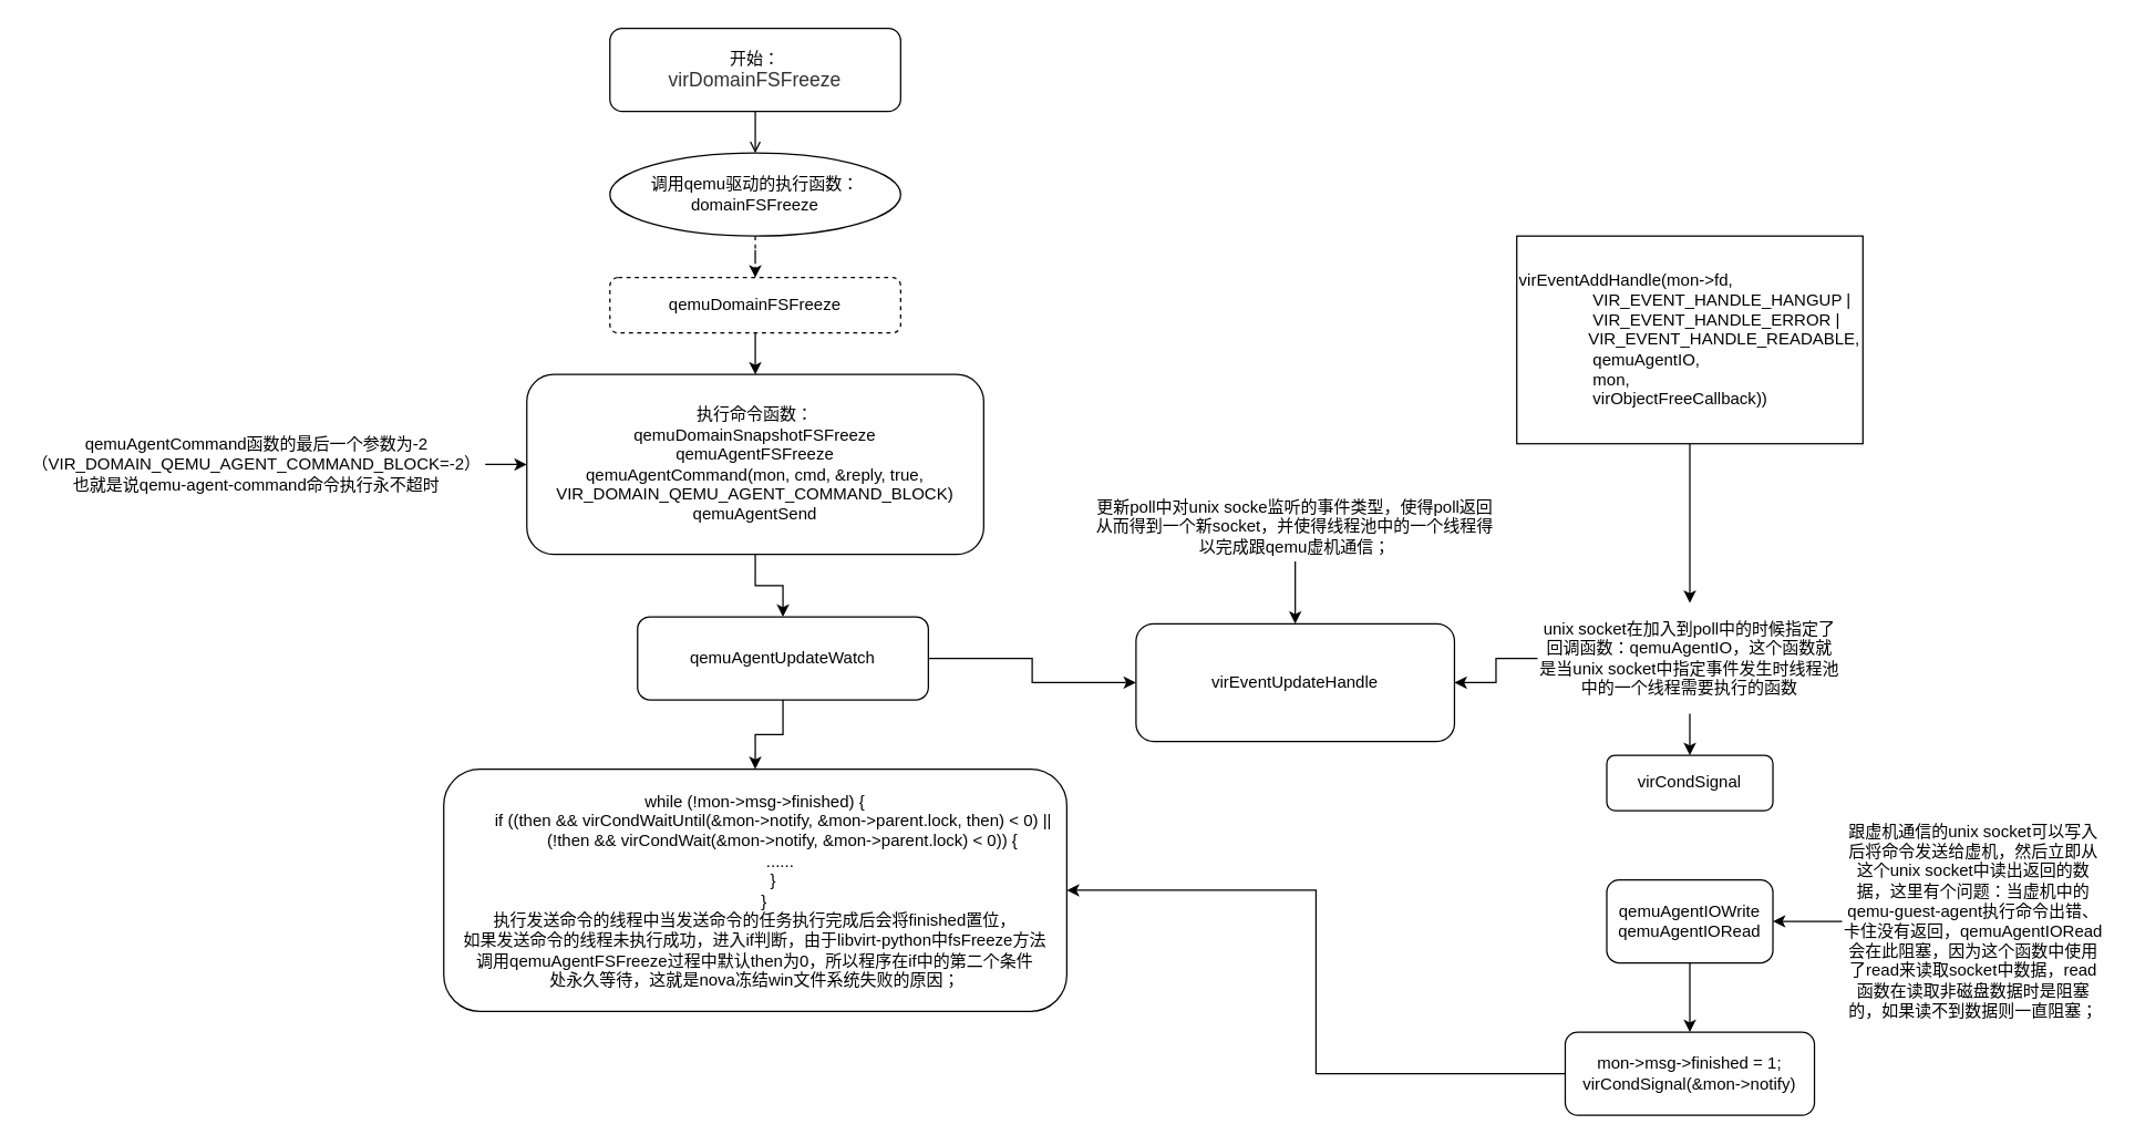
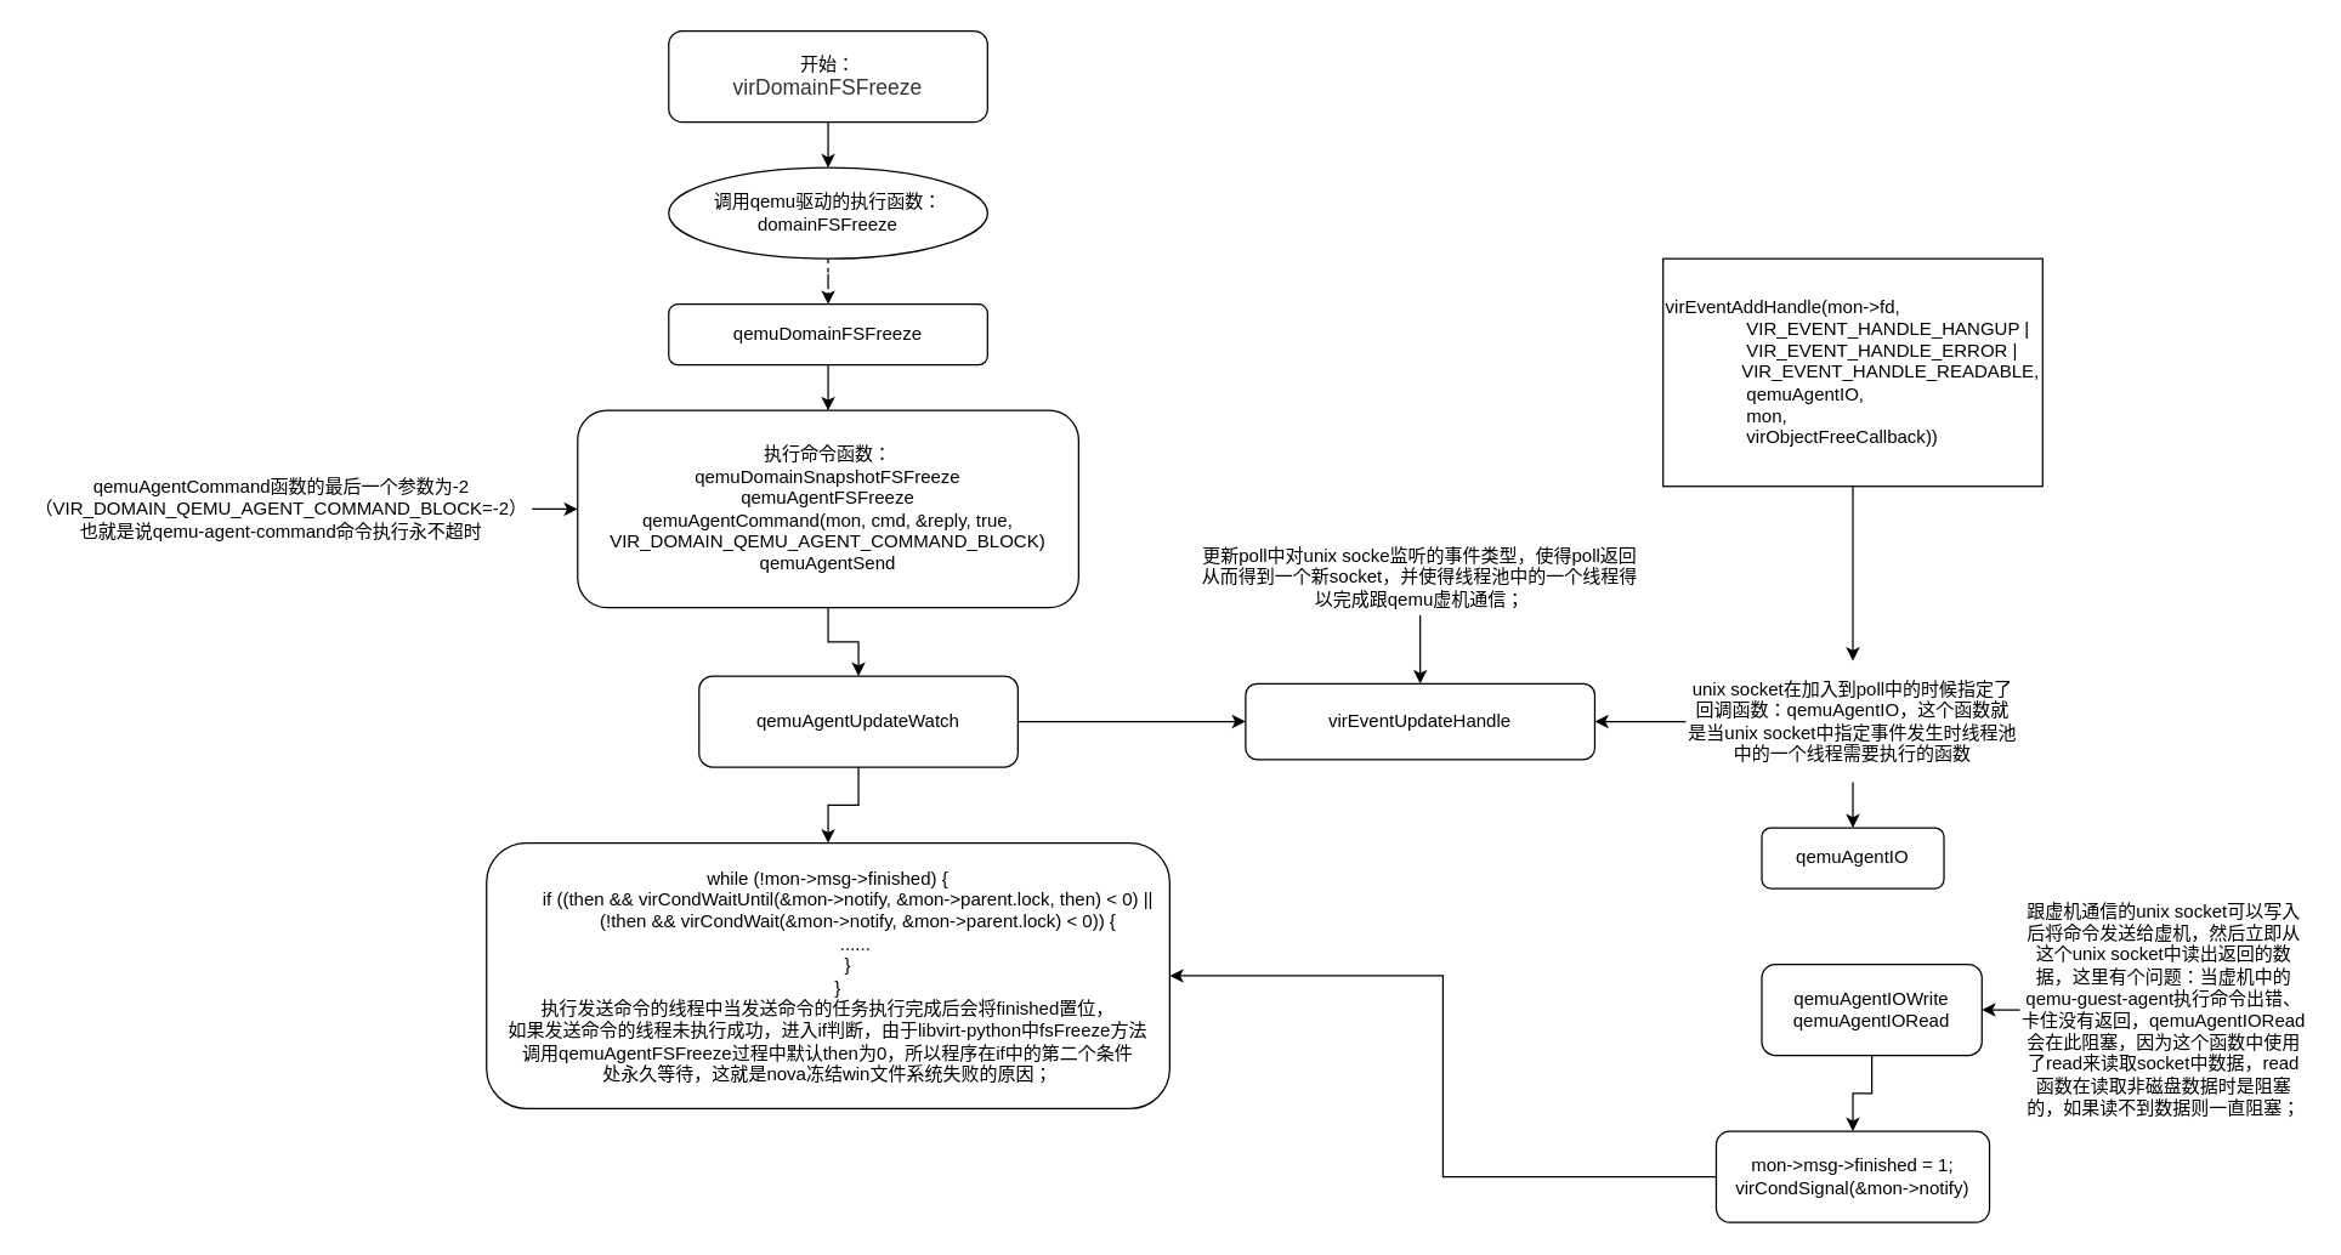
- <mxCell id="4" style="edgeStyle=orthogonalEdgeStyle;rounded=0;orthogonalLoop=1;jettySize=auto;html=1;entryX=0.5;entryY=0;entryDx=0;entryDy=0;endArrow=open;" edge="1" parent="1" source="5" target="7"><mxGeometry relative="1" as="geometry" /></mxCell>
+ <mxCell id="4" style="edgeStyle=orthogonalEdgeStyle;rounded=0;orthogonalLoop=1;jettySize=auto;html=1;entryX=0.5;entryY=0;entryDx=0;entryDy=0;" edge="1" parent="1" source="5" target="7"><mxGeometry relative="1" as="geometry" /></mxCell>
- <mxCell id="9" value="qemuDomainFSFreeze" style="rounded=1;whiteSpace=wrap;html=1;dashed=1;" vertex="1" parent="1"><mxGeometry x="440" y="200" width="210" height="40" as="geometry" /></mxCell>
+ <mxCell id="9" value="qemuDomainFSFreeze" style="rounded=1;whiteSpace=wrap;html=1;" vertex="1" parent="1"><mxGeometry x="440" y="200" width="210" height="40" as="geometry" /></mxCell>
- <mxCell id="15" value="virEventUpdateHandle" style="rounded=1;whiteSpace=wrap;html=1;" vertex="1" parent="1"><mxGeometry x="820" y="450" width="230" height="85" as="geometry" /></mxCell>
+ <mxCell id="15" value="virEventUpdateHandle" style="rounded=1;whiteSpace=wrap;html=1;" vertex="1" parent="1"><mxGeometry x="820" y="450" width="230" height="50" as="geometry" /></mxCell>
- <mxCell id="21" value="virCondSignal" style="rounded=1;whiteSpace=wrap;html=1;" vertex="1" parent="1"><mxGeometry x="1160" y="545" width="120" height="40" as="geometry" /></mxCell>
+ <mxCell id="21" value="qemuAgentIO" style="rounded=1;whiteSpace=wrap;html=1;" vertex="1" parent="1"><mxGeometry x="1160" y="545" width="120" height="40" as="geometry" /></mxCell>
- <mxCell id="23" value="qemuAgentIOWrite&lt;br&gt;qemuAgentIORead" style="rounded=1;whiteSpace=wrap;html=1;" vertex="1" parent="1"><mxGeometry x="1160" y="635" width="120" height="60" as="geometry" /></mxCell>
+ <mxCell id="23" value="qemuAgentIOWrite&lt;br&gt;qemuAgentIORead" style="rounded=1;whiteSpace=wrap;html=1;" vertex="1" parent="1"><mxGeometry x="1160" y="635" width="145" height="60" as="geometry" /></mxCell>
